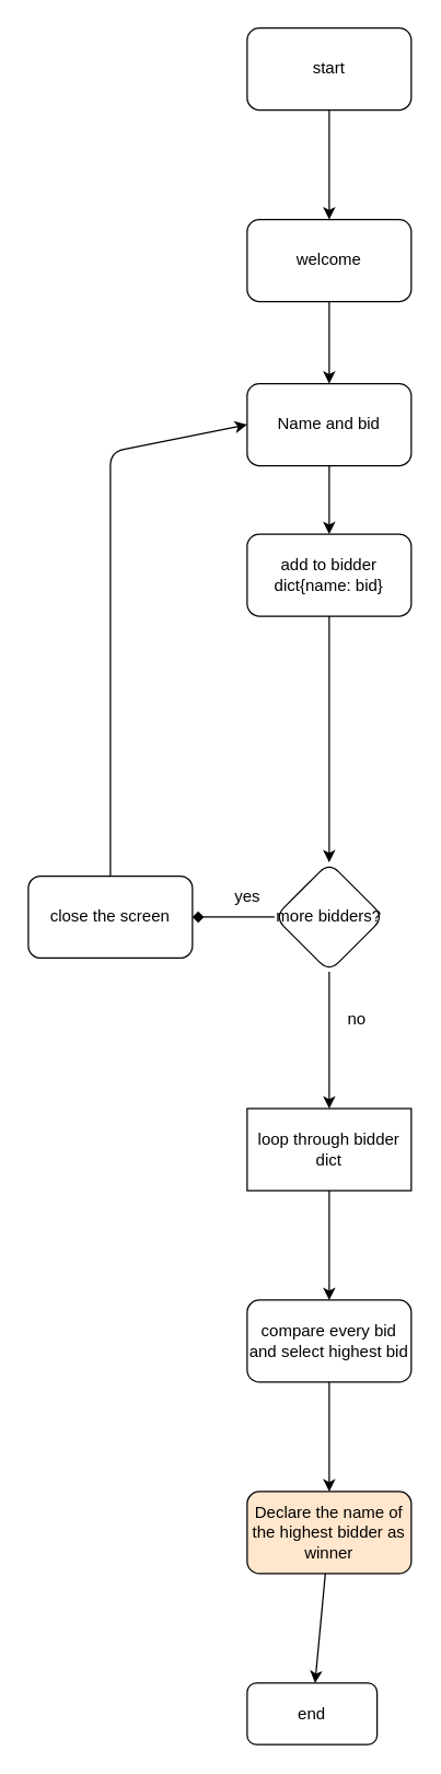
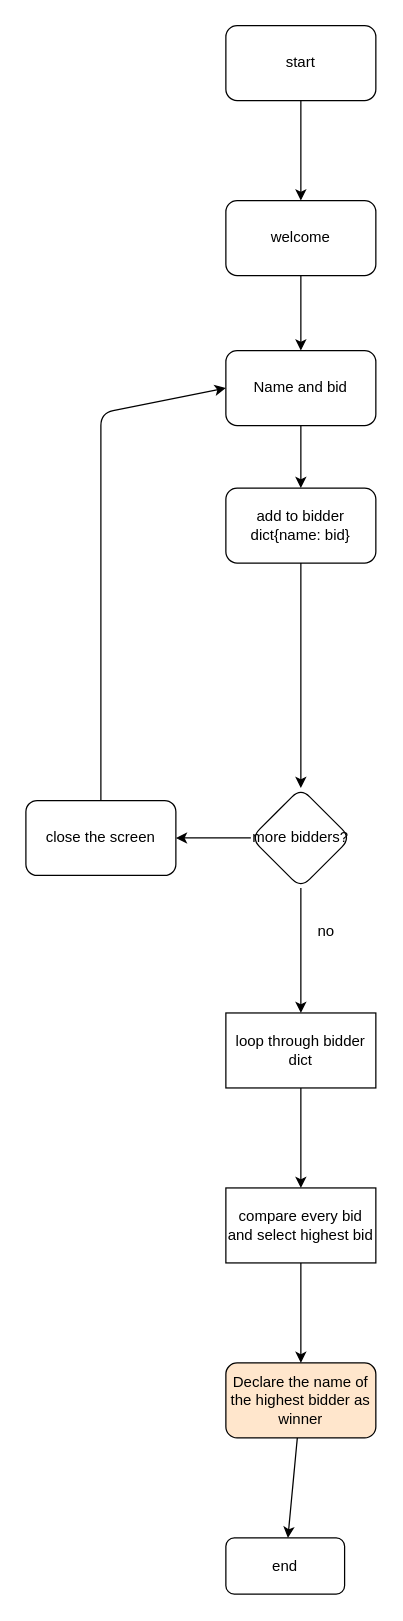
- <mxCell id="14" value="yes" style="text;html=1;align=center;verticalAlign=middle;resizable=0;points=[];autosize=1;strokeColor=none;fillColor=none;" vertex="1" parent="1"><mxGeometry x="160" y="640" width="40" height="30" as="geometry" /></mxCell>
- <mxCell id="9" value="" style="edgeStyle=none;html=1;endArrow=diamond;" edge="1" parent="1" source="10" target="23"><mxGeometry relative="1" as="geometry" /></mxCell>
+ <mxCell id="9" value="" style="edgeStyle=none;html=1;" edge="1" parent="1" source="10" target="23"><mxGeometry relative="1" as="geometry" /></mxCell>
- <mxCell id="18" value="compare every bid and select highest bid" style="whiteSpace=wrap;html=1;rounded=1;" vertex="1" parent="1"><mxGeometry x="180" y="950" width="120" height="60" as="geometry" /></mxCell>
+ <mxCell id="18" value="compare every bid and select highest bid" style="whiteSpace=wrap;html=1;rounded=0;" vertex="1" parent="1"><mxGeometry x="180" y="950" width="120" height="60" as="geometry" /></mxCell>
